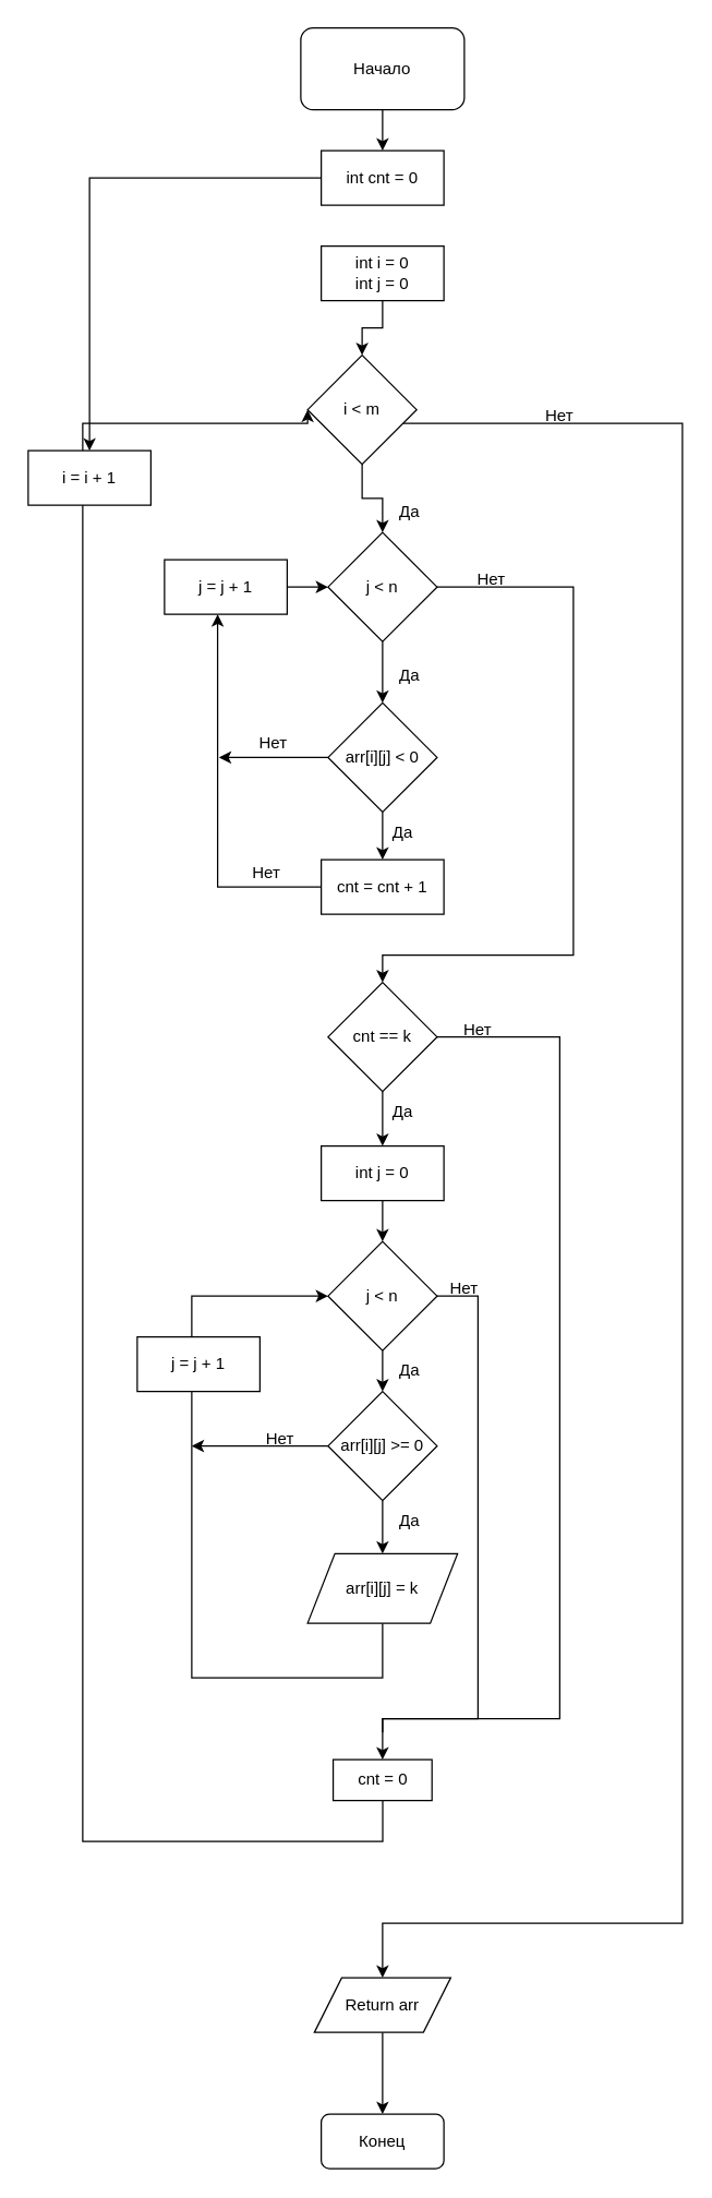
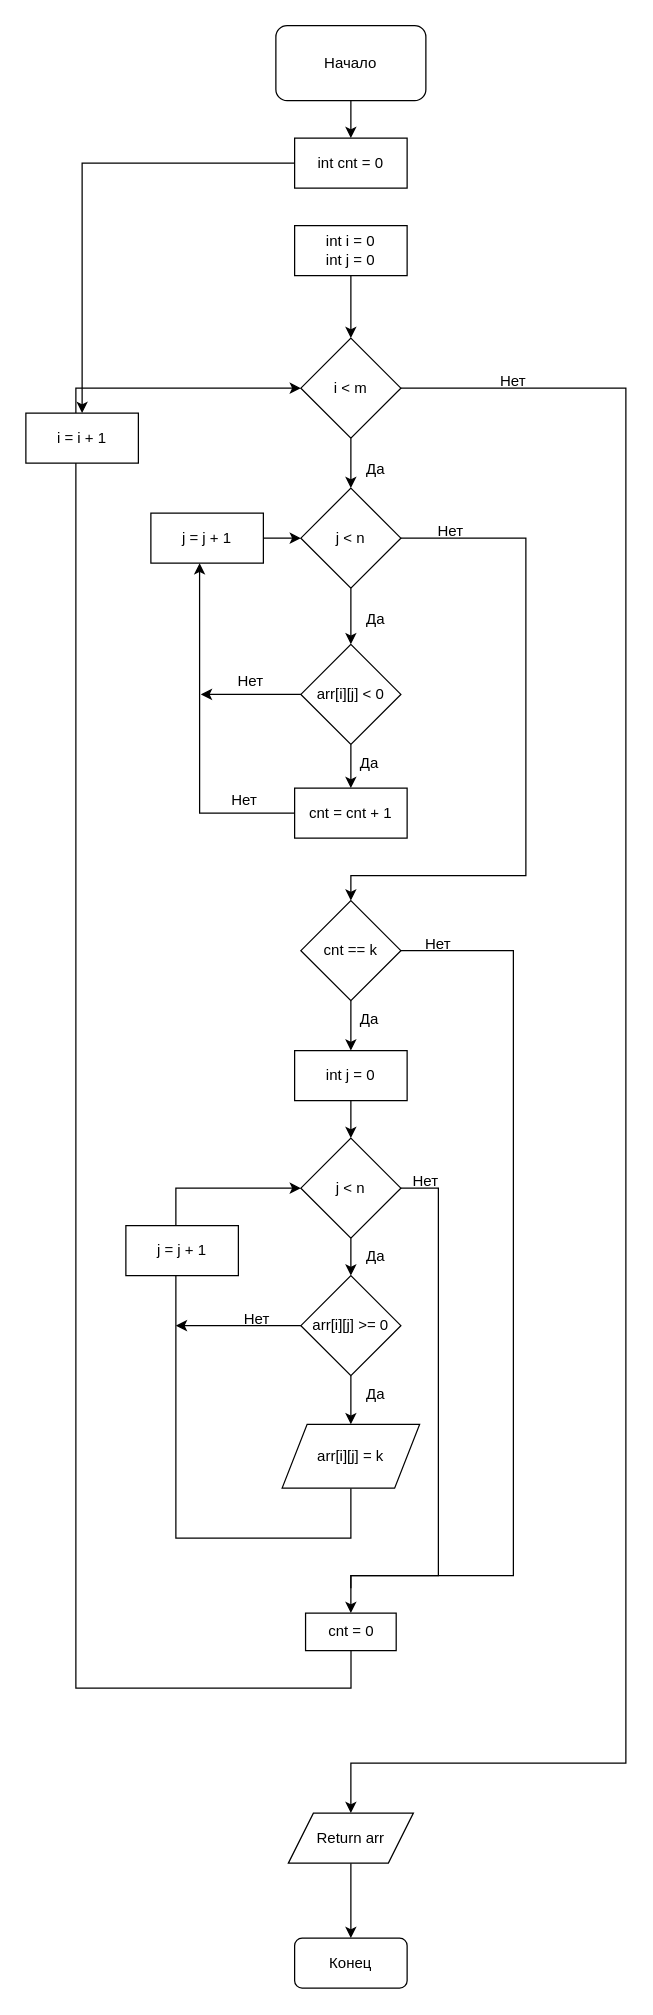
- <mxCell id="13" value="i &amp;lt; m" style="rhombus;whiteSpace=wrap;html=1;" parent="1" vertex="1"><mxGeometry x="225" y="260" width="80" height="80" as="geometry" /></mxCell>
+ <mxCell id="13" value="i &amp;lt; m" style="rhombus;whiteSpace=wrap;html=1;" parent="1" vertex="1"><mxGeometry x="240" y="270" width="80" height="80" as="geometry" /></mxCell>
